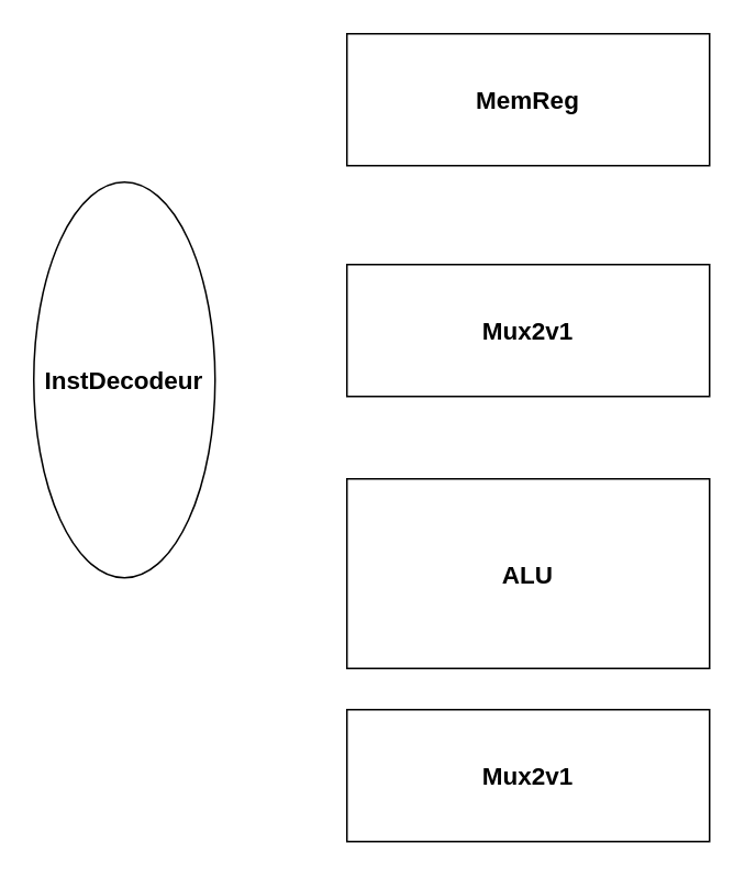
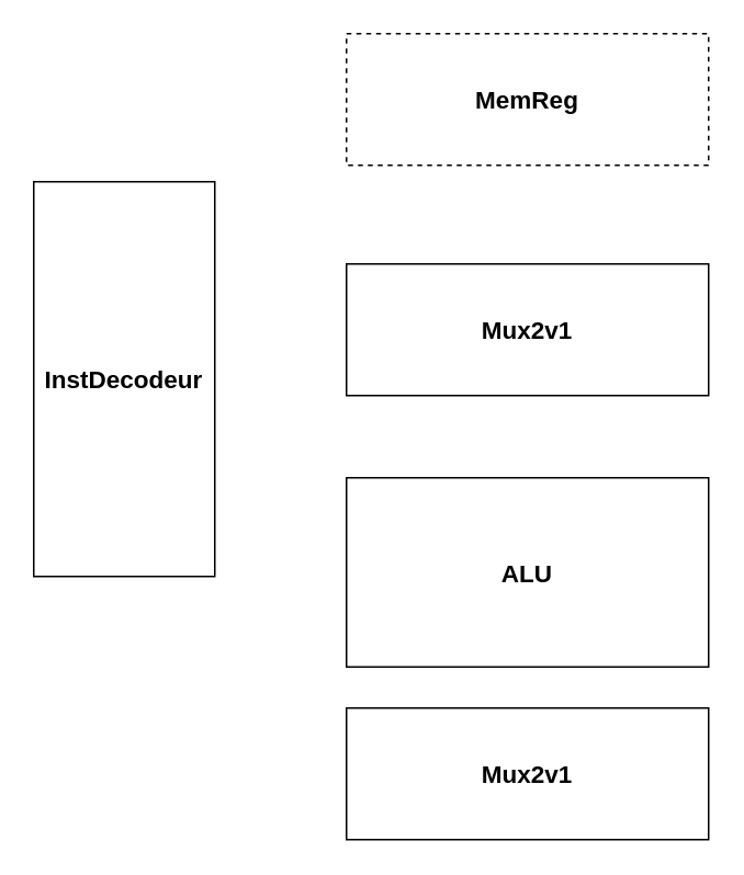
- <mxCell id="3" value="MemReg&lt;br&gt;" style="rounded=0;whiteSpace=wrap;html=1;fontStyle=1;fontSize=15;" vertex="1" parent="1"><mxGeometry x="210" y="20" width="220" height="80" as="geometry" /></mxCell>
+ <mxCell id="3" value="MemReg&lt;br&gt;" style="rounded=0;whiteSpace=wrap;html=1;fontStyle=1;fontSize=15;dashed=1;" vertex="1" parent="1"><mxGeometry x="210" y="20" width="220" height="80" as="geometry" /></mxCell>
- <mxCell id="2" value="InstDecodeur" style="ellipse;whiteSpace=wrap;html=1;fontStyle=1;fontSize=15;" vertex="1" parent="1"><mxGeometry x="20" y="110" width="110" height="240" as="geometry" /></mxCell>
+ <mxCell id="2" value="InstDecodeur" style="rounded=0;whiteSpace=wrap;html=1;fontStyle=1;fontSize=15;" vertex="1" parent="1"><mxGeometry x="20" y="110" width="110" height="240" as="geometry" /></mxCell>
